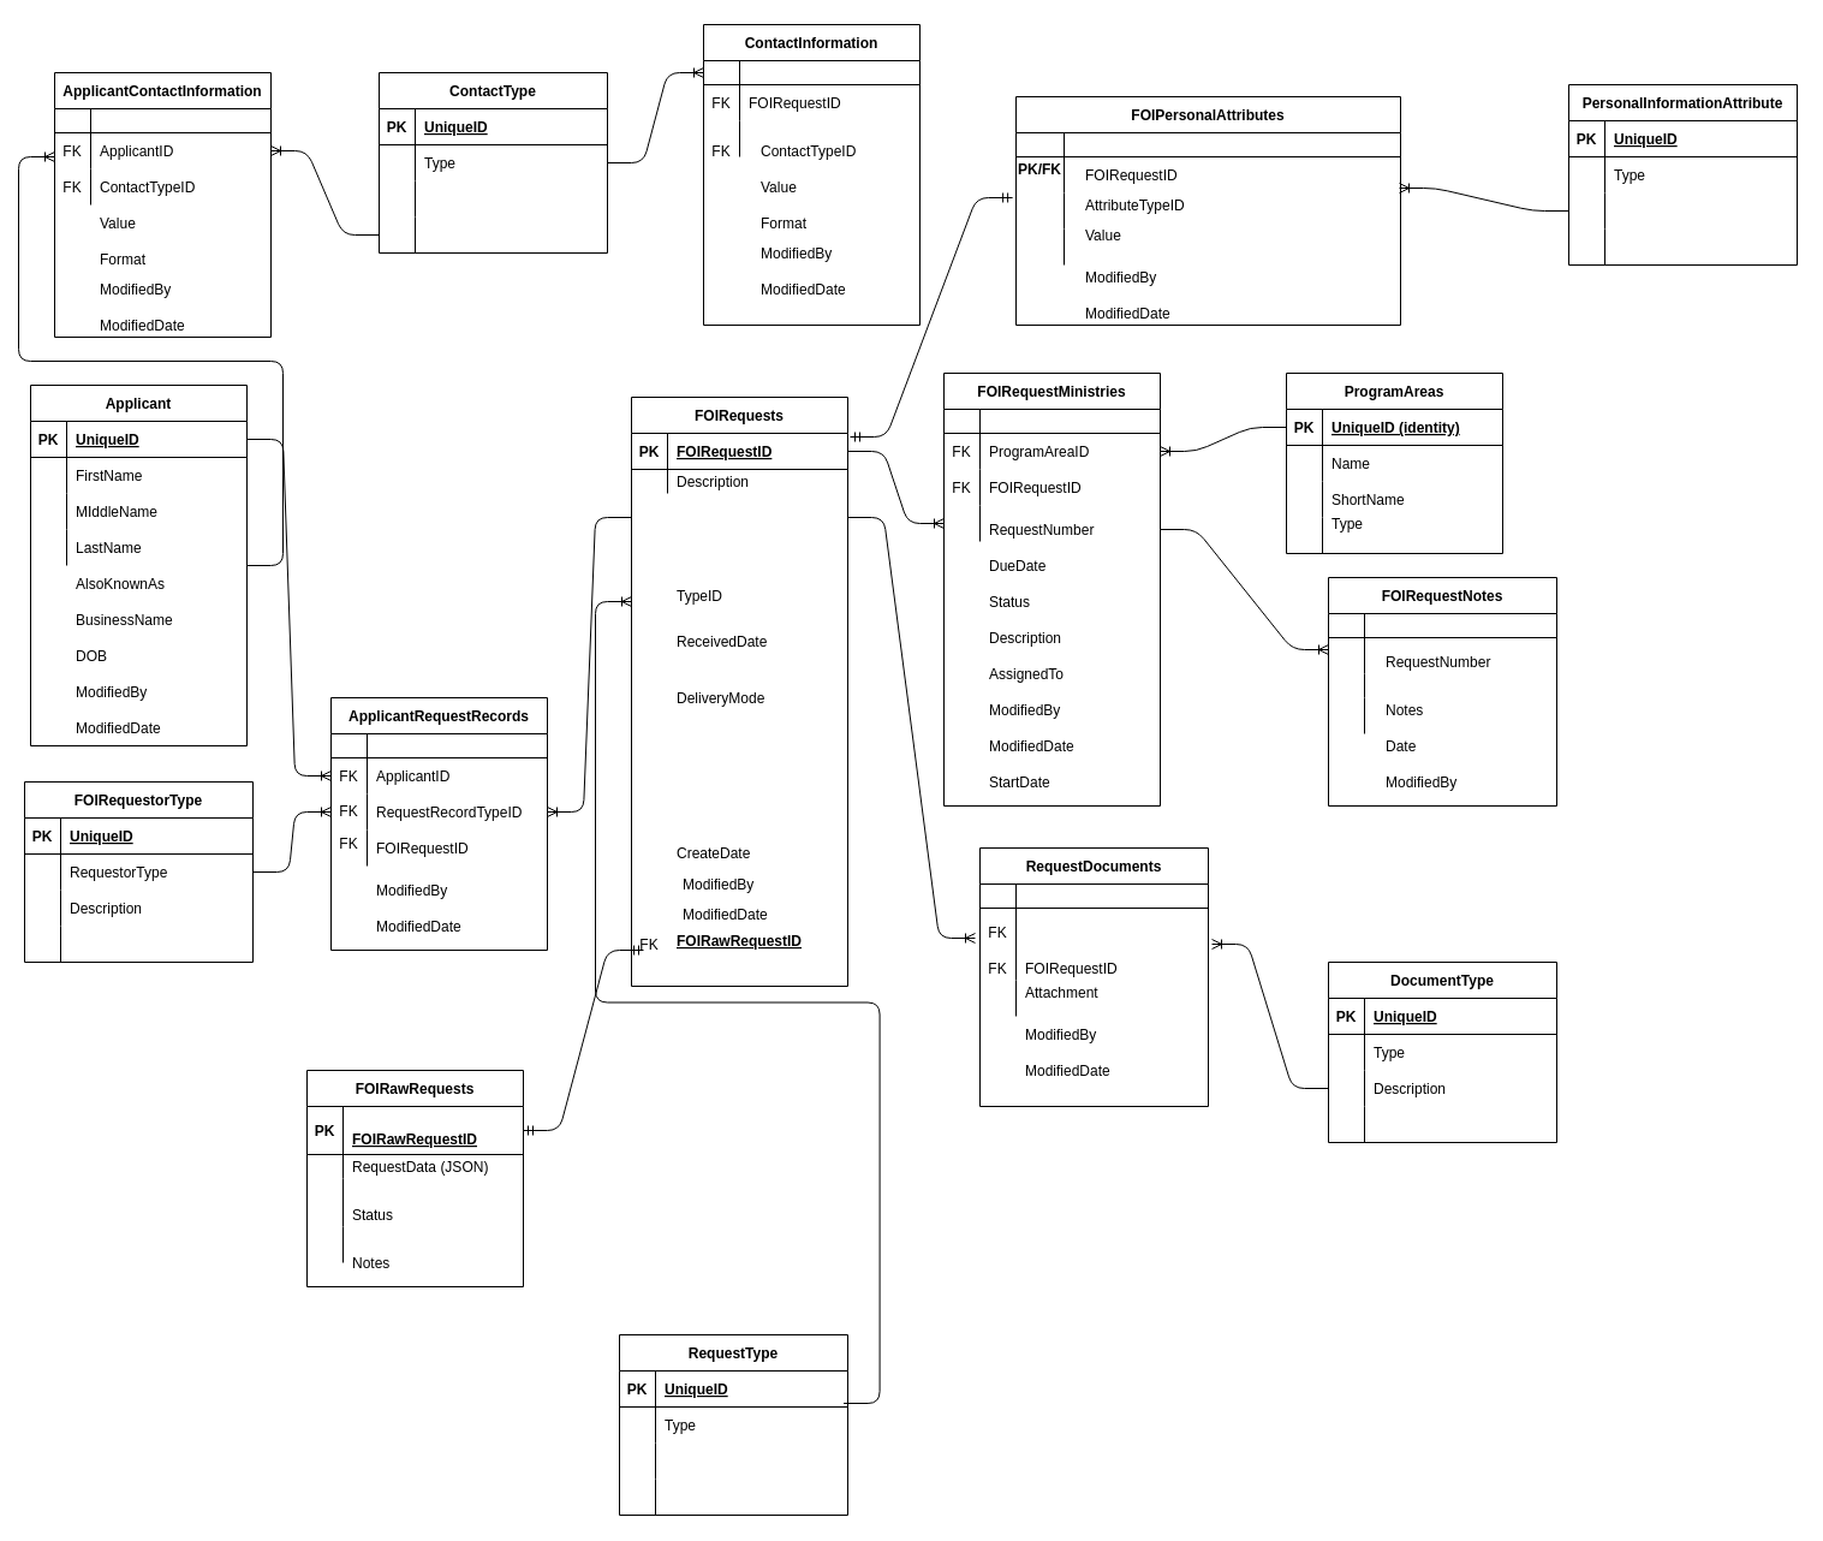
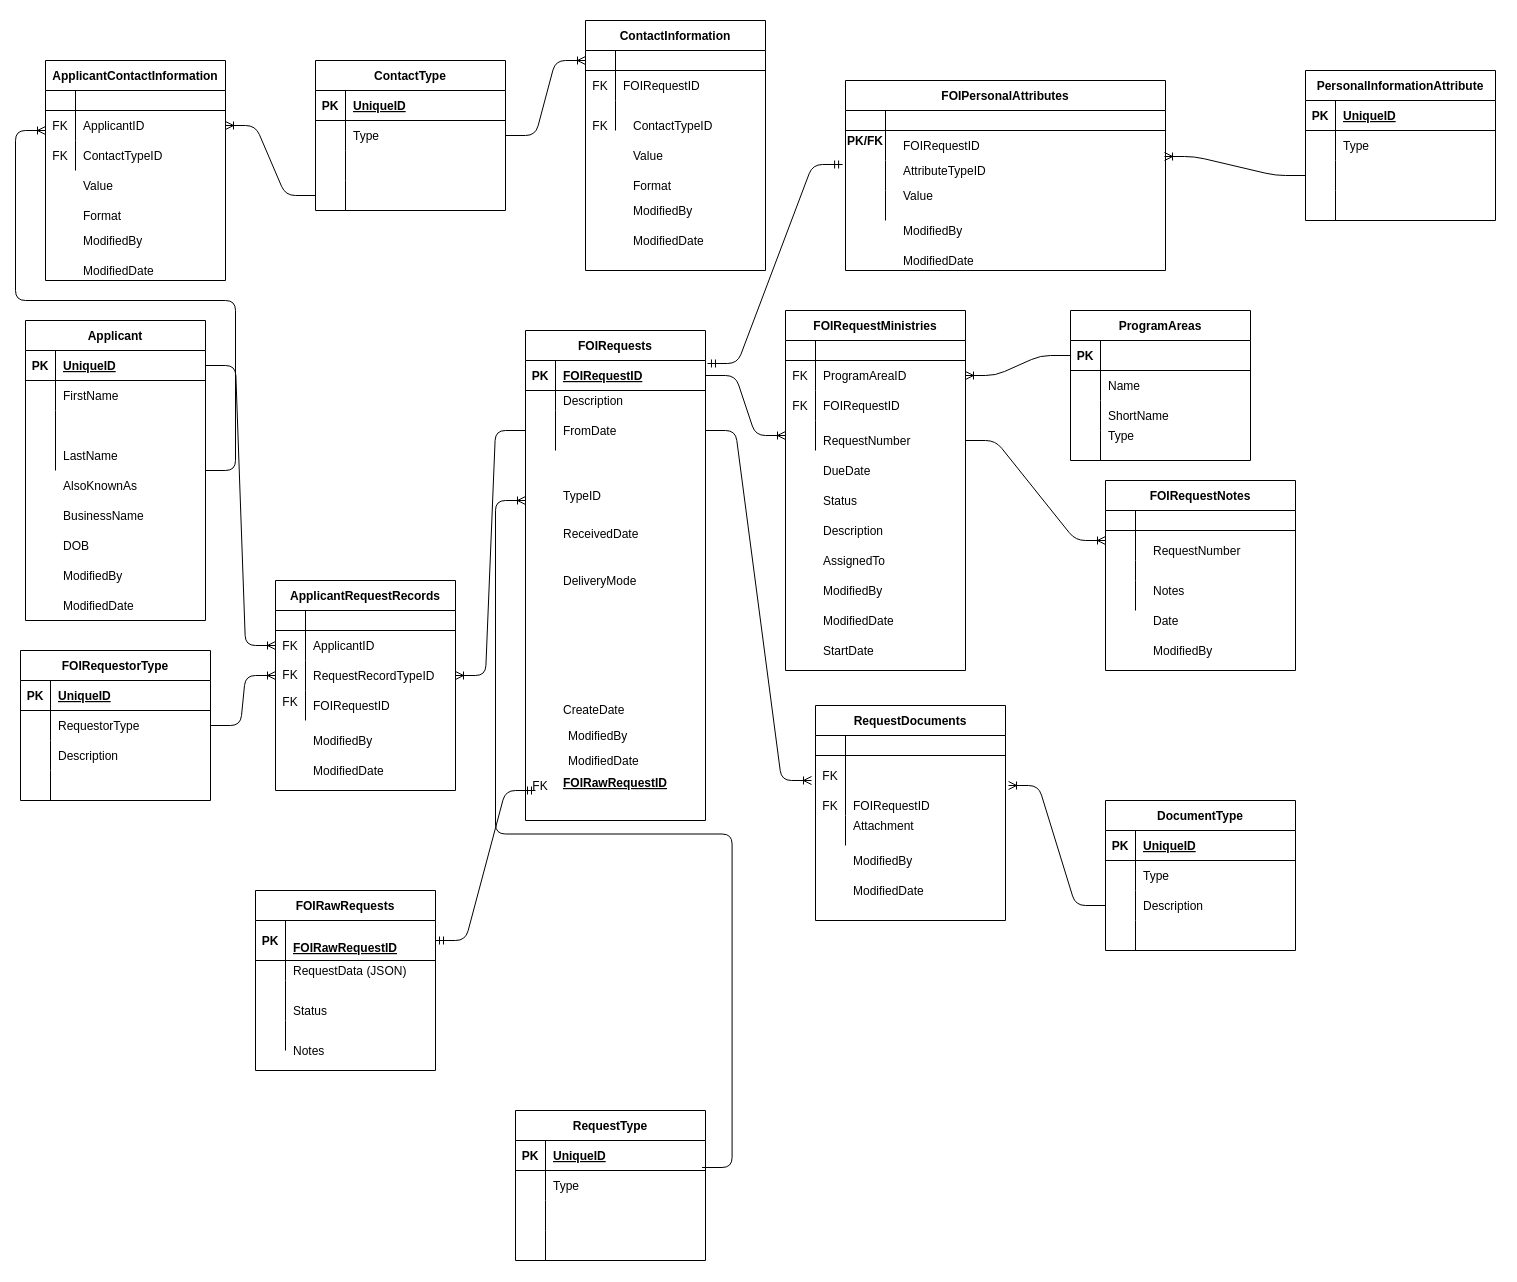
- <mxCell id="30" value="UniqueID (identity)" style="shape=partialRectangle;connectable=0;fillColor=none;top=0;left=0;bottom=0;right=0;align=left;spacingLeft=6;fontStyle=5;overflow=hidden;" parent="28" vertex="1"><mxGeometry x="30" width="150" height="30" as="geometry" /></mxCell>
- <mxCell id="11" value="MIddleName" style="shape=partialRectangle;connectable=0;fillColor=none;top=0;left=0;bottom=0;right=0;align=left;spacingLeft=6;overflow=hidden;" parent="9" vertex="1"><mxGeometry x="30" width="150" height="30" as="geometry" /></mxCell>
+ <mxCell id="24" value="FromDate" style="shape=partialRectangle;connectable=0;fillColor=none;top=0;left=0;bottom=0;right=0;align=left;spacingLeft=6;overflow=hidden;" parent="22" vertex="1"><mxGeometry x="30" width="150" height="40" as="geometry" /></mxCell>
